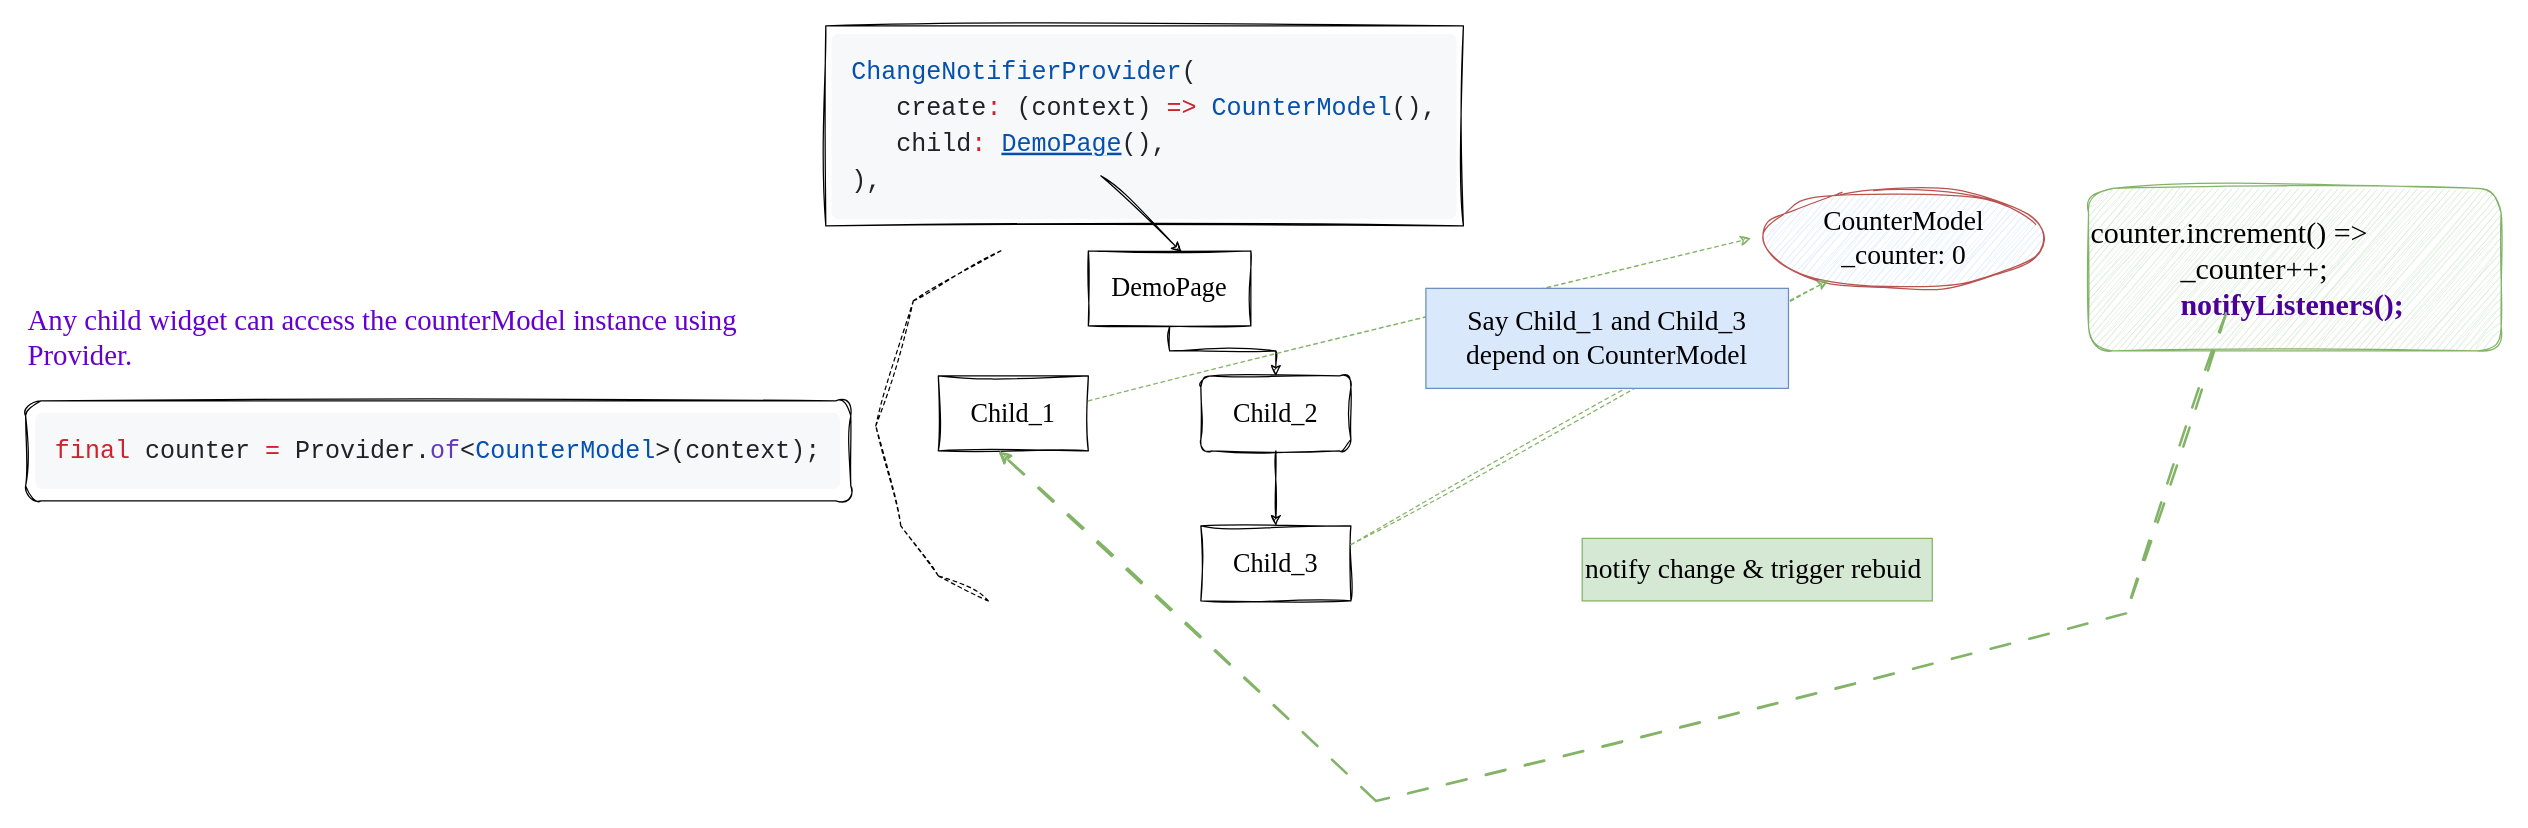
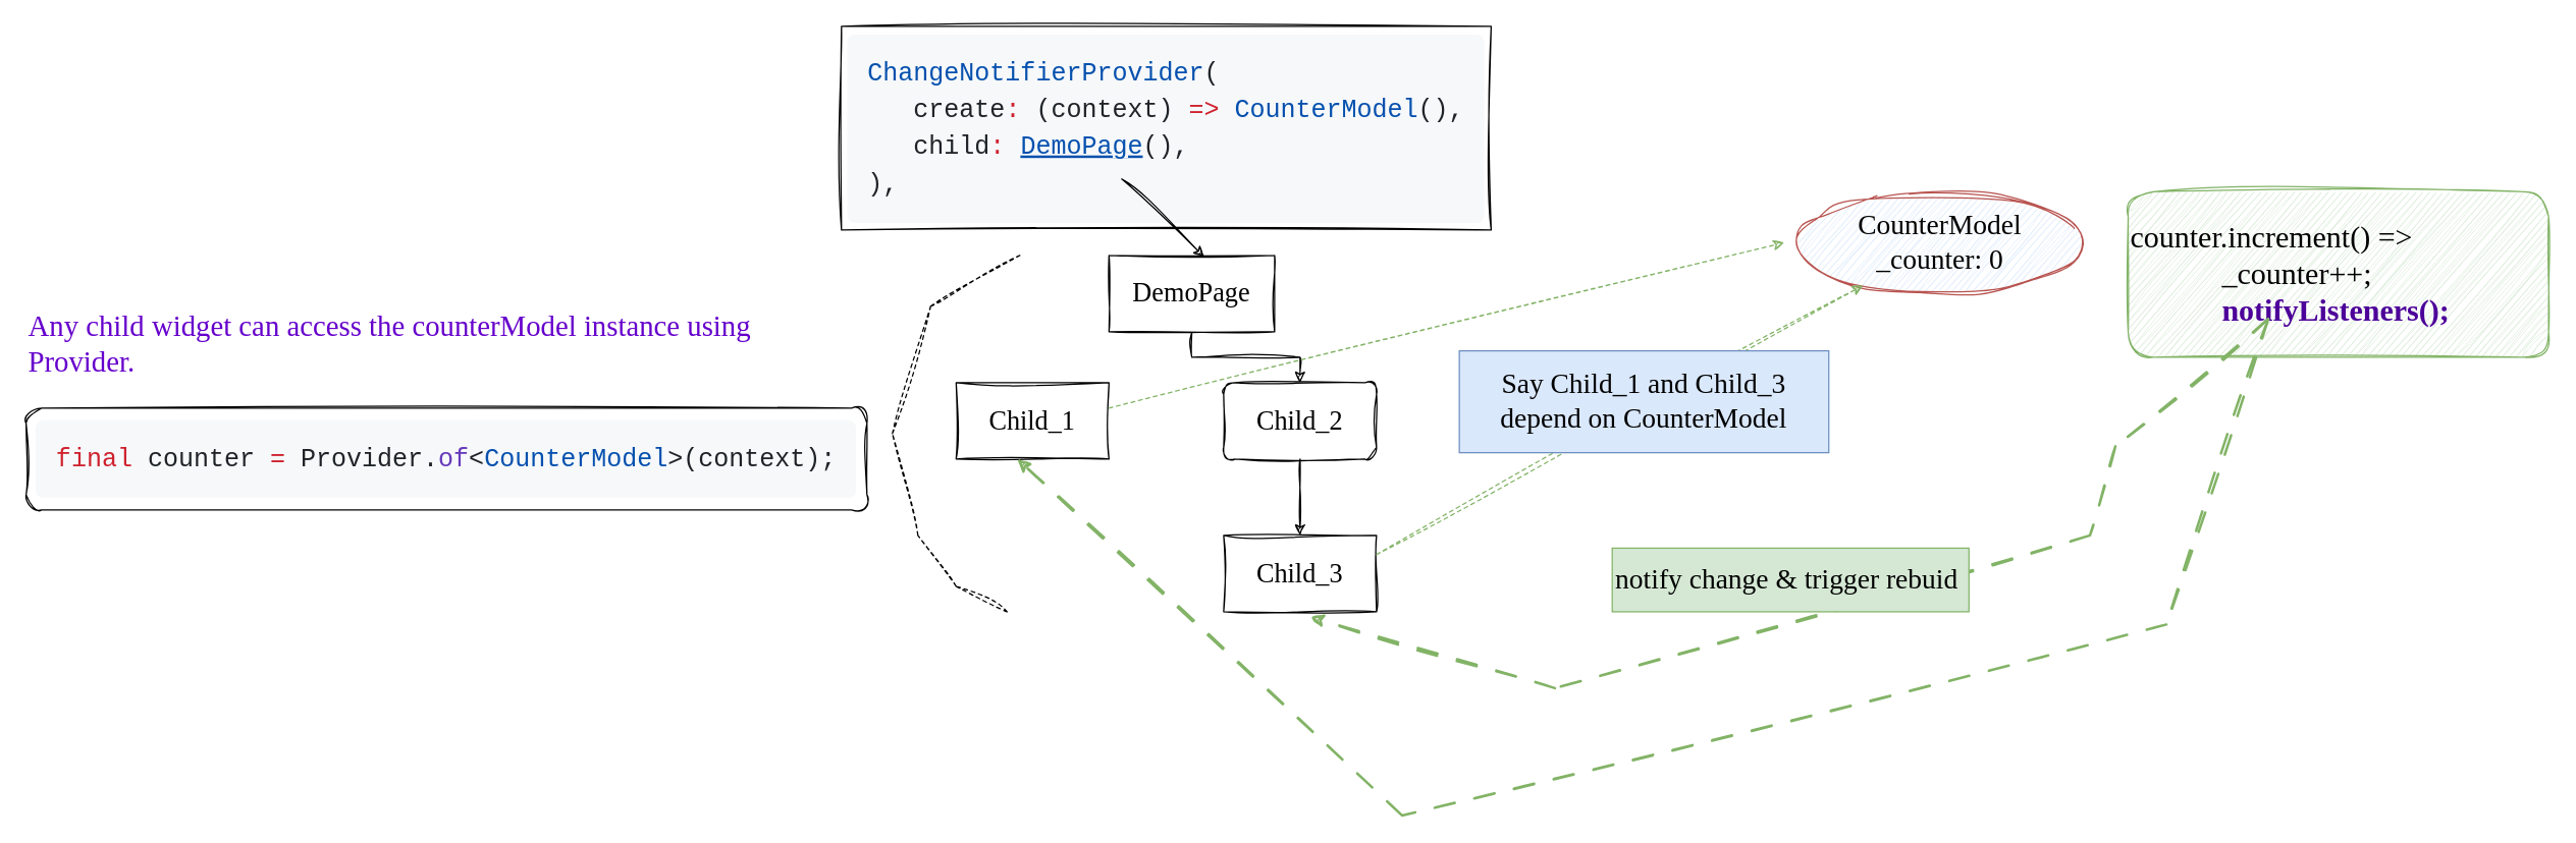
- <mxCell id="16" value="Say Child_1 and Child_3 depend on CounterModel" style="text;html=1;align=center;verticalAlign=middle;whiteSpace=wrap;rounded=0;fontFamily=Architects Daughter;fontSource=https%3A%2F%2Ffonts.googleapis.com%2Fcss%3Ffamily%3DArchitects%2BDaughter;fontSize=22;fillColor=#dae8fc;strokeColor=#6c8ebf;" vertex="1" parent="1"><mxGeometry x="1140" y="230" width="290" height="80" as="geometry" /></mxCell>
+ <mxCell id="16" value="Say Child_1 and Child_3 depend on CounterModel" style="text;html=1;align=center;verticalAlign=middle;whiteSpace=wrap;rounded=0;fontFamily=Architects Daughter;fontSource=https%3A%2F%2Ffonts.googleapis.com%2Fcss%3Ffamily%3DArchitects%2BDaughter;fontSize=22;fillColor=#dae8fc;strokeColor=#6c8ebf;" vertex="1" parent="1"><mxGeometry x="1145" y="275" width="290" height="80" as="geometry" /></mxCell>
+ <mxCell id="20" value="" style="endArrow=classic;html=1;rounded=0;sketch=1;hachureGap=4;jiggle=2;curveFitting=1;fontFamily=Architects Daughter;fontSource=https%3A%2F%2Ffonts.googleapis.com%2Fcss%3Ffamily%3DArchitects%2BDaughter;fontSize=18;fontColor=default;entryX=0.567;entryY=1.067;entryDx=0;entryDy=0;entryPerimeter=0;exitX=0.333;exitY=0.769;exitDx=0;exitDy=0;exitPerimeter=0;dashed=1;dashPattern=8 8;fillColor=#d5e8d4;strokeColor=#82b366;fontStyle=1;strokeWidth=2;" edge="1" parent="1" source="18" target="6"><mxGeometry width="50" height="50" relative="1" as="geometry"><mxPoint x="1100" y="560" as="sourcePoint" /><mxPoint x="1150" y="510" as="targetPoint" /><Array as="points"><mxPoint x="1660" y="350" /><mxPoint x="1640" y="420" /><mxPoint x="1220" y="540" /></Array></mxGeometry></mxCell>
